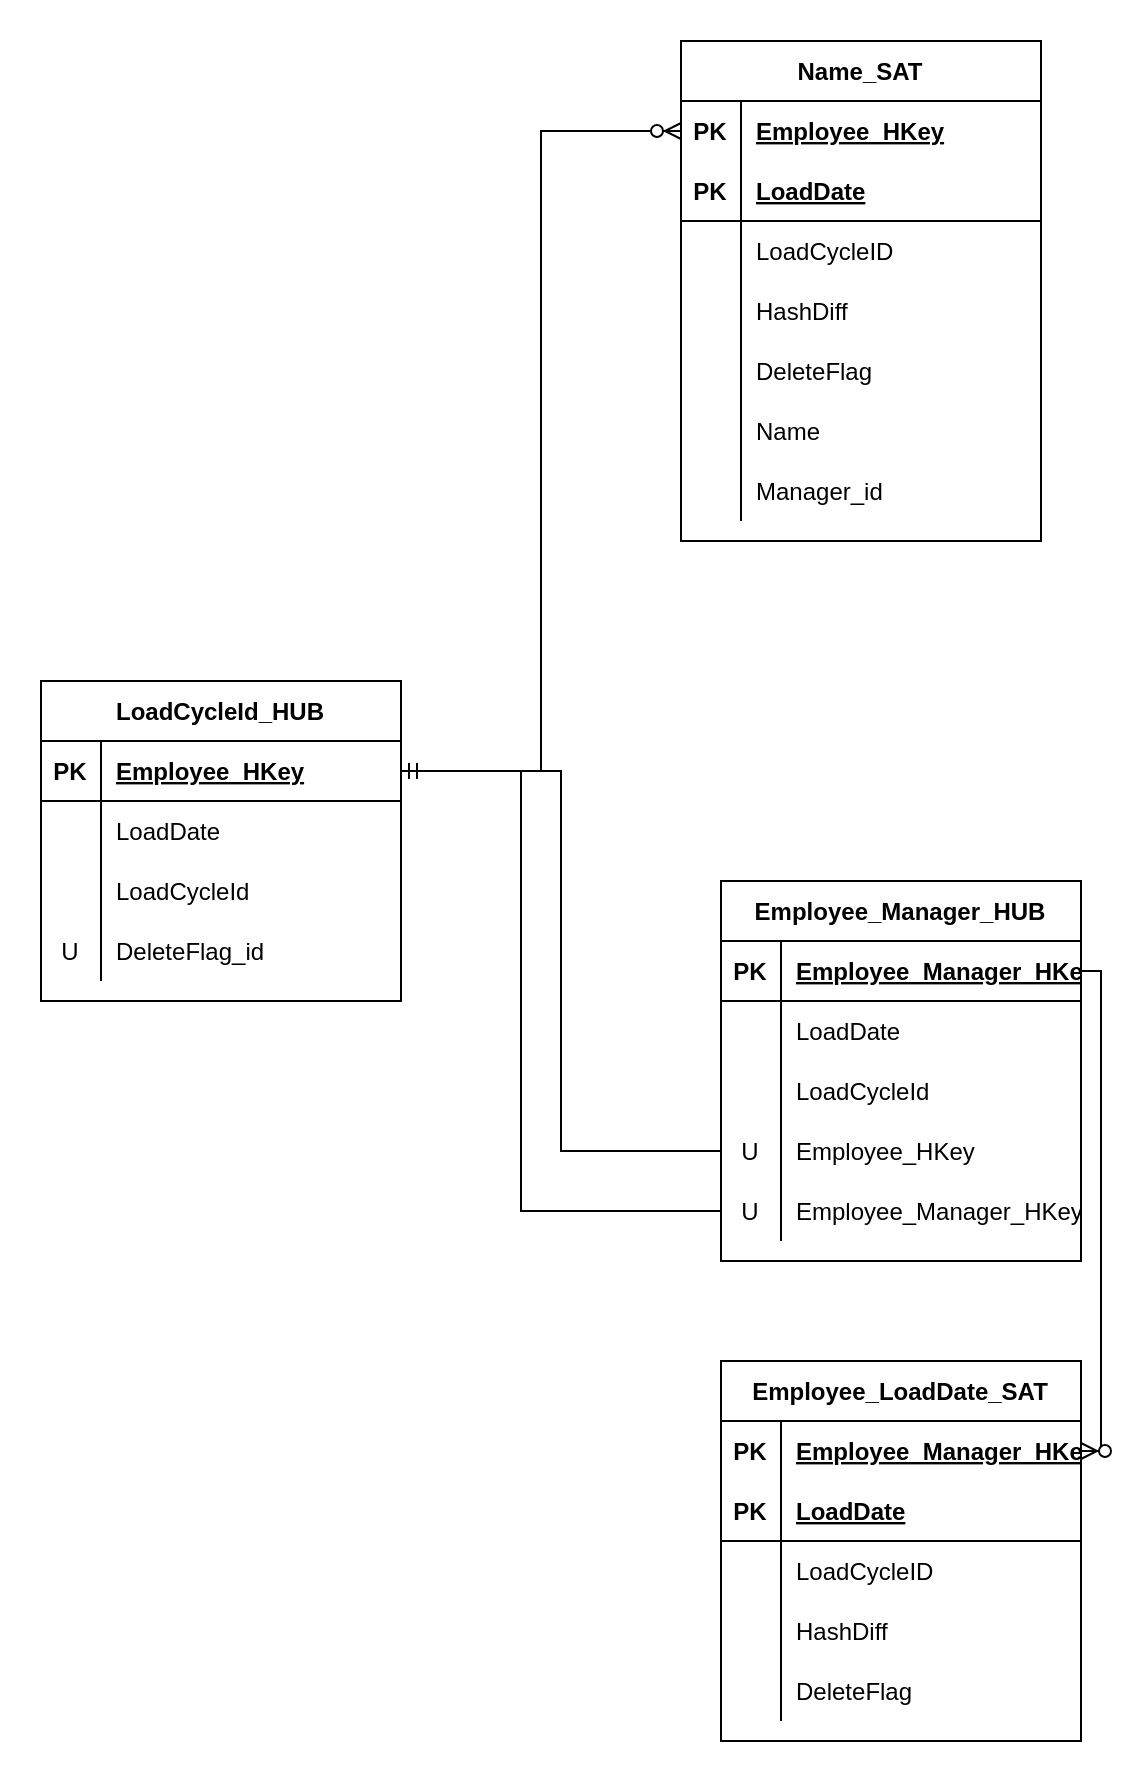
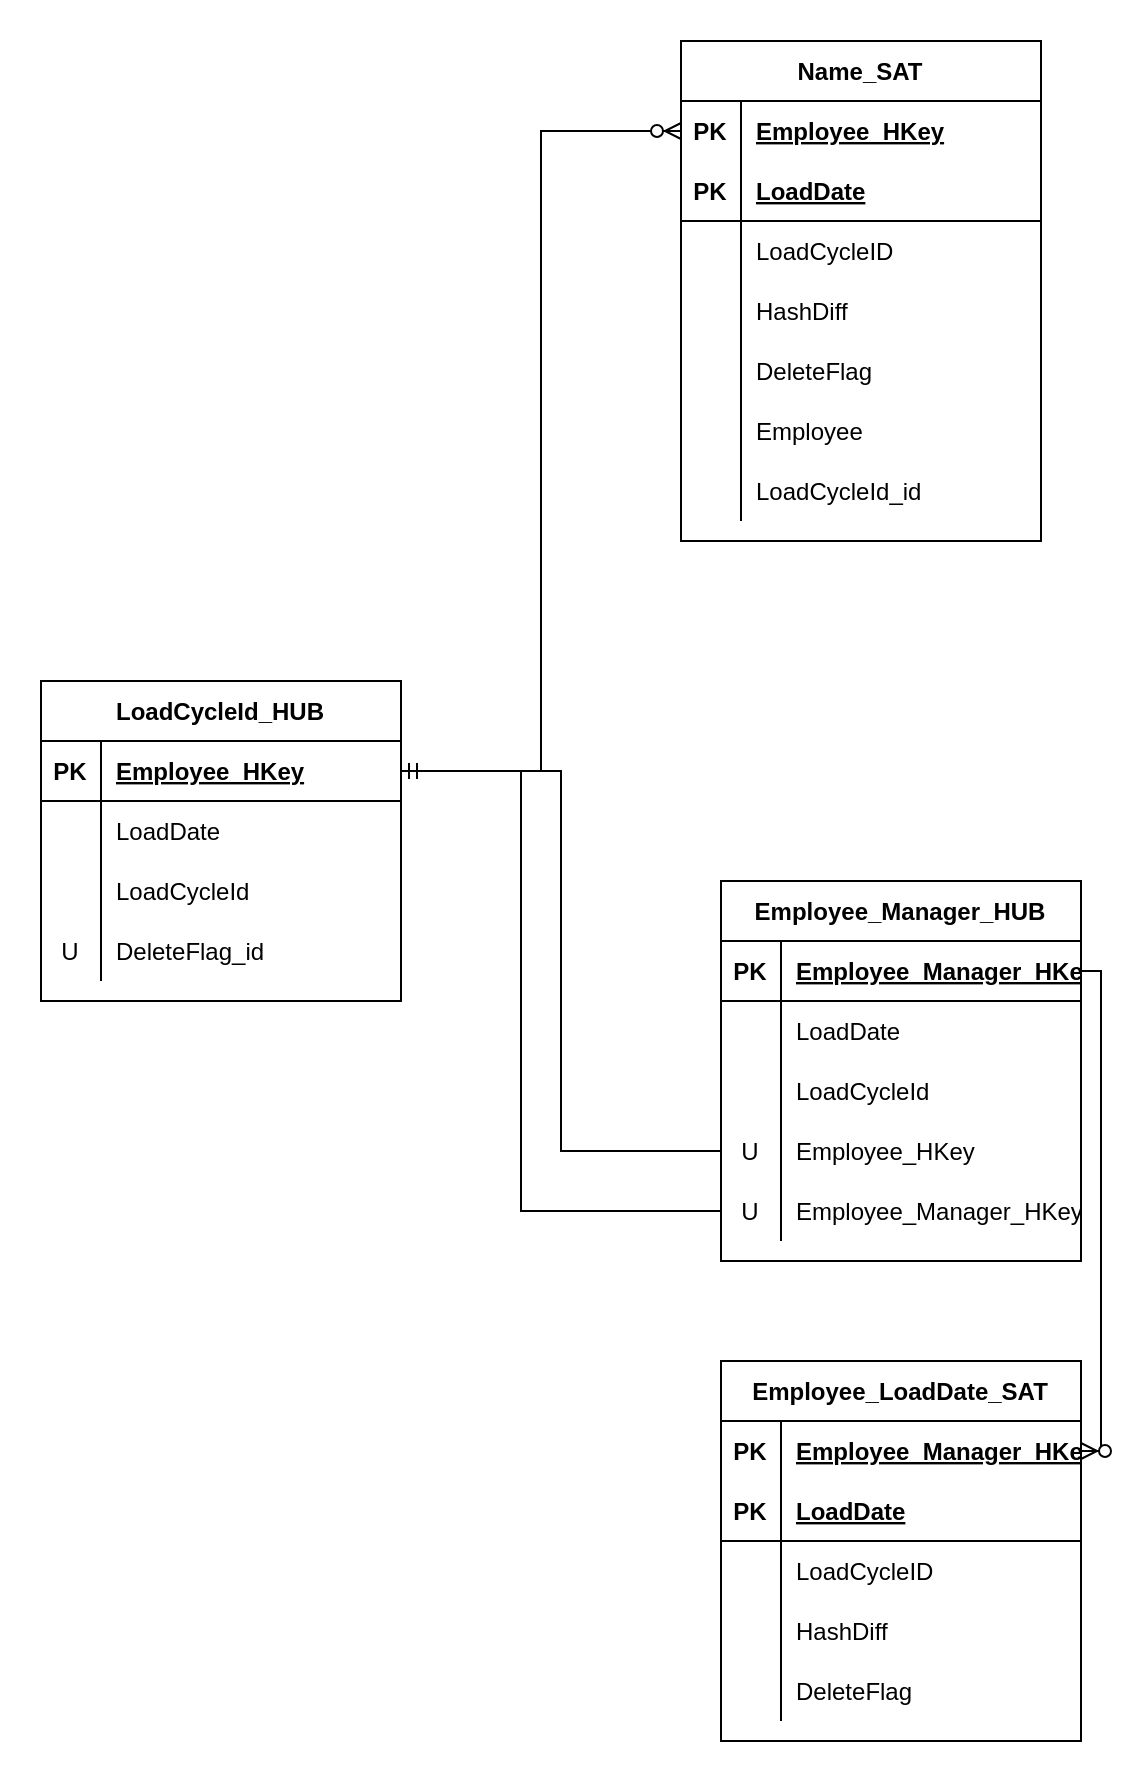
- <mxCell id="34" value="Name" style="shape=partialRectangle;connectable=0;fillColor=none;top=0;left=0;bottom=0;right=0;align=left;spacingLeft=6;overflow=hidden;" vertex="1" parent="32"><mxGeometry x="30" width="150" height="30" as="geometry"><mxRectangle width="150" height="30" as="alternateBounds" /></mxGeometry></mxCell>
+ <mxCell id="34" value="Employee" style="shape=partialRectangle;connectable=0;fillColor=none;top=0;left=0;bottom=0;right=0;align=left;spacingLeft=6;overflow=hidden;" vertex="1" parent="32"><mxGeometry x="30" width="150" height="30" as="geometry"><mxRectangle width="150" height="30" as="alternateBounds" /></mxGeometry></mxCell>
- <mxCell id="37" value="Manager_id" style="shape=partialRectangle;connectable=0;fillColor=none;top=0;left=0;bottom=0;right=0;align=left;spacingLeft=6;overflow=hidden;" vertex="1" parent="35"><mxGeometry x="30" width="150" height="30" as="geometry"><mxRectangle width="150" height="30" as="alternateBounds" /></mxGeometry></mxCell>
+ <mxCell id="37" value="LoadCycleId_id" style="shape=partialRectangle;connectable=0;fillColor=none;top=0;left=0;bottom=0;right=0;align=left;spacingLeft=6;overflow=hidden;" vertex="1" parent="35"><mxGeometry x="30" width="150" height="30" as="geometry"><mxRectangle width="150" height="30" as="alternateBounds" /></mxGeometry></mxCell>
